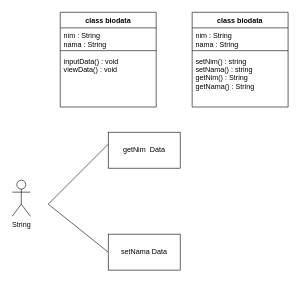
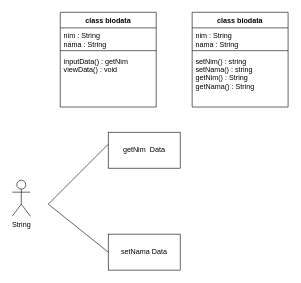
- <mxCell id="5" value="inputData() : void&#10;viewData() : void" style="text;strokeColor=none;fillColor=none;align=left;verticalAlign=top;spacingLeft=4;spacingRight=4;overflow=hidden;rotatable=0;points=[[0,0.5],[1,0.5]];portConstraint=eastwest;" vertex="1" parent="2"><mxGeometry y="68" width="160" height="90" as="geometry" /></mxCell>
+ <mxCell id="5" value="inputData() : getNim&#10;viewData() : void" style="text;strokeColor=none;fillColor=none;align=left;verticalAlign=top;spacingLeft=4;spacingRight=4;overflow=hidden;rotatable=0;points=[[0,0.5],[1,0.5]];portConstraint=eastwest;" vertex="1" parent="2"><mxGeometry y="68" width="160" height="90" as="geometry" /></mxCell>
